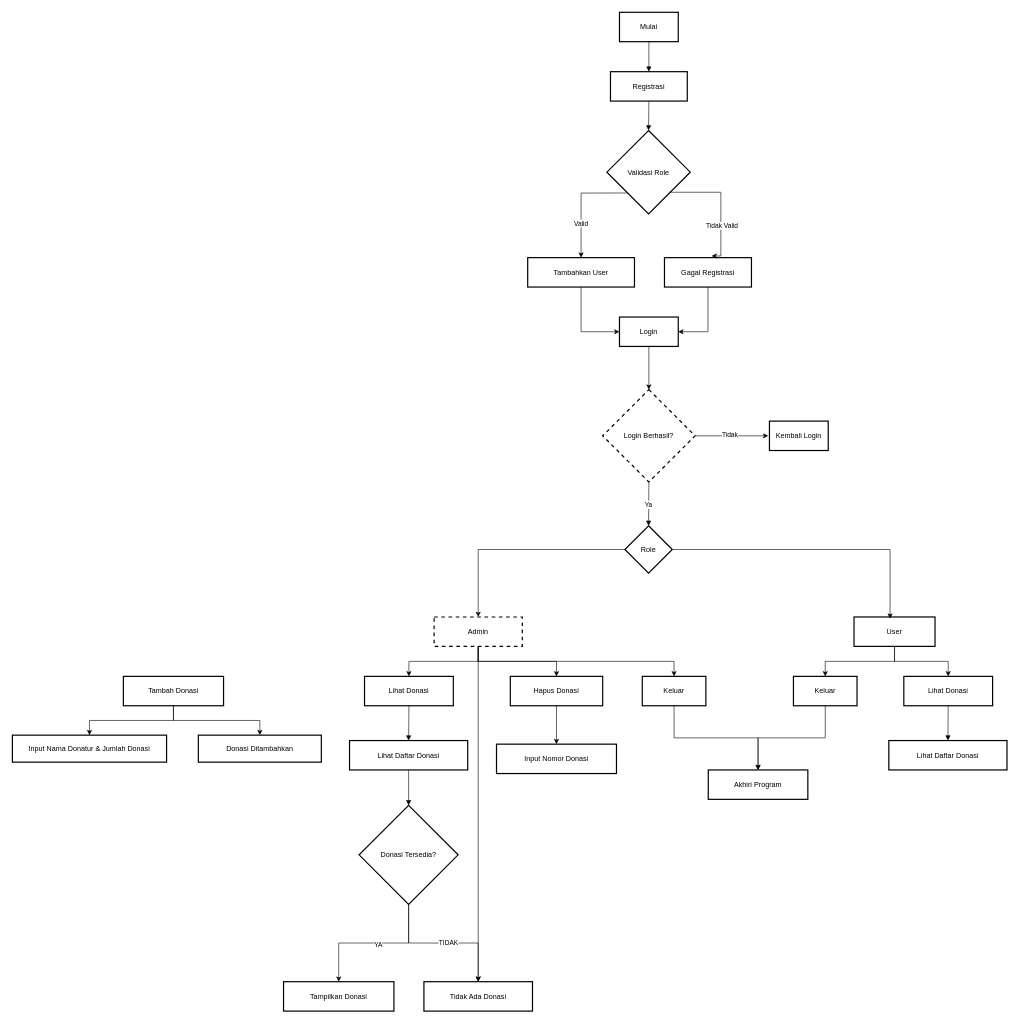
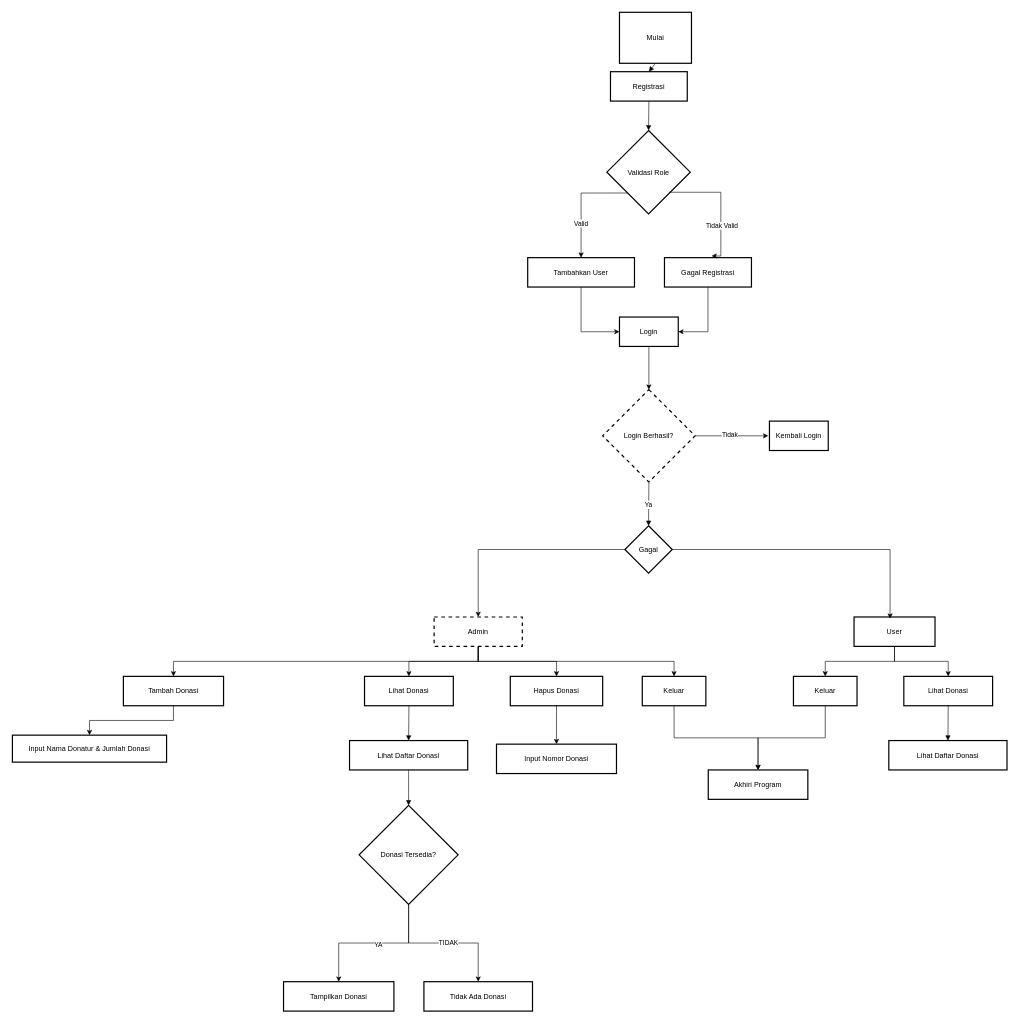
- <mxCell id="2" value="Mulai" style="whiteSpace=wrap;strokeWidth=2;" parent="1" vertex="1"><mxGeometry x="1032" y="20" width="98" height="49" as="geometry" /></mxCell>
+ <mxCell id="2" value="Mulai" style="whiteSpace=wrap;strokeWidth=2;" parent="1" vertex="1"><mxGeometry x="1032" y="20" width="120" height="85" as="geometry" /></mxCell>
- <mxCell id="17" value="Role" style="rhombus;strokeWidth=2;whiteSpace=wrap;" parent="1" vertex="1"><mxGeometry x="1041" y="876" width="79" height="79" as="geometry" /></mxCell>
+ <mxCell id="17" value="Gagal" style="rhombus;strokeWidth=2;whiteSpace=wrap;" parent="1" vertex="1"><mxGeometry x="1041" y="876" width="79" height="79" as="geometry" /></mxCell>
- <mxCell id="27" style="edgeStyle=orthogonalEdgeStyle;rounded=0;orthogonalLoop=1;jettySize=auto;html=1;exitX=0.5;exitY=1;exitDx=0;exitDy=0;entryX=0.5;entryY=0;entryDx=0;entryDy=0;" parent="1" source="28" target="38" edge="1"><mxGeometry relative="1" as="geometry" /></mxCell>
- <mxCell id="38" value="Donasi Ditambahkan" style="whiteSpace=wrap;strokeWidth=2;" parent="1" vertex="1"><mxGeometry x="330" y="1225" width="205" height="45" as="geometry" /></mxCell>
- <mxCell id="21" style="edgeStyle=orthogonalEdgeStyle;rounded=0;orthogonalLoop=1;jettySize=auto;html=1;exitX=0.5;exitY=1;exitDx=0;exitDy=0;" parent="1" source="22" target="48" edge="1"><mxGeometry relative="1" as="geometry" /></mxCell>
+ <mxCell id="21" style="edgeStyle=orthogonalEdgeStyle;rounded=0;orthogonalLoop=1;jettySize=auto;html=1;exitX=0.5;exitY=1;exitDx=0;exitDy=0;entryX=0.5;entryY=0;entryDx=0;entryDy=0;" parent="1" source="22" target="28" edge="1"><mxGeometry relative="1" as="geometry" /></mxCell>
